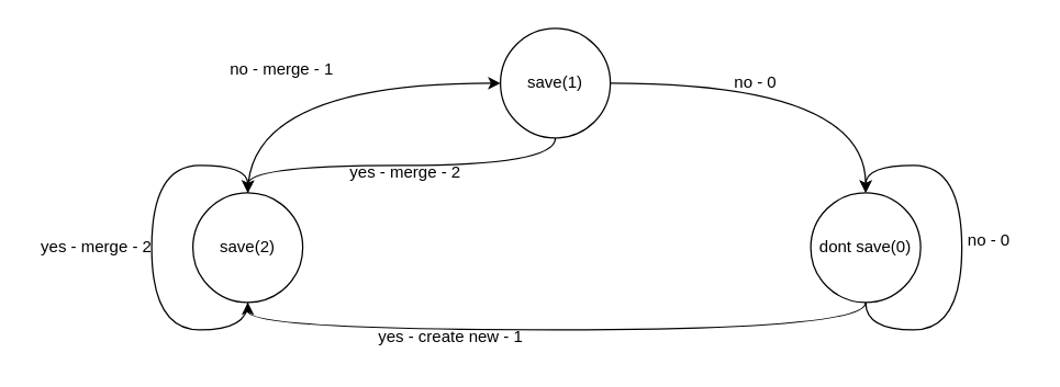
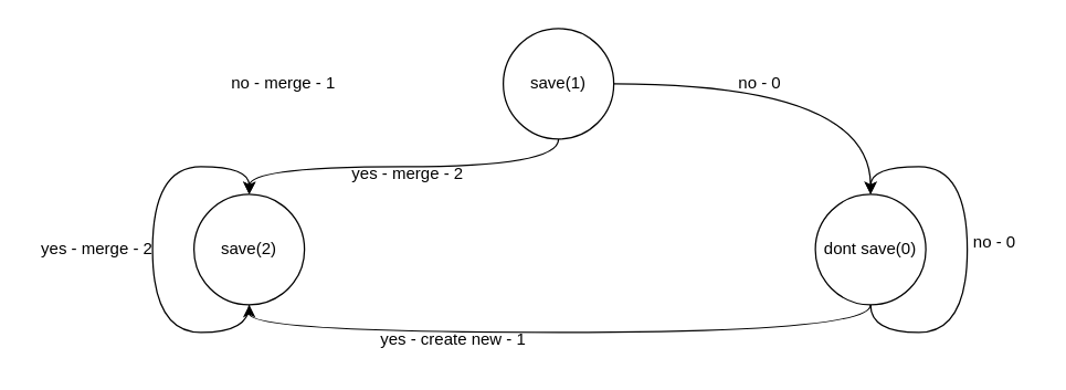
- <mxCell id="14" value="no - merge - 1" style="text;html=1;strokeColor=none;fillColor=none;align=center;verticalAlign=middle;whiteSpace=wrap;rounded=0;" vertex="1" parent="1"><mxGeometry x="160" y="35" width="90" height="30" as="geometry" /></mxCell>
+ <mxCell id="14" value="no - merge - 1" style="text;html=1;strokeColor=none;fillColor=none;align=center;verticalAlign=middle;whiteSpace=wrap;rounded=0;" vertex="1" parent="1"><mxGeometry x="160" y="45" width="90" height="30" as="geometry" /></mxCell>
- <mxCell id="2" style="edgeStyle=orthogonalEdgeStyle;rounded=0;orthogonalLoop=1;jettySize=auto;html=1;exitX=0.5;exitY=0;exitDx=0;exitDy=0;entryX=0;entryY=0.5;entryDx=0;entryDy=0;curved=1;" edge="1" parent="1" source="3" target="8"><mxGeometry relative="1" as="geometry" /></mxCell>
